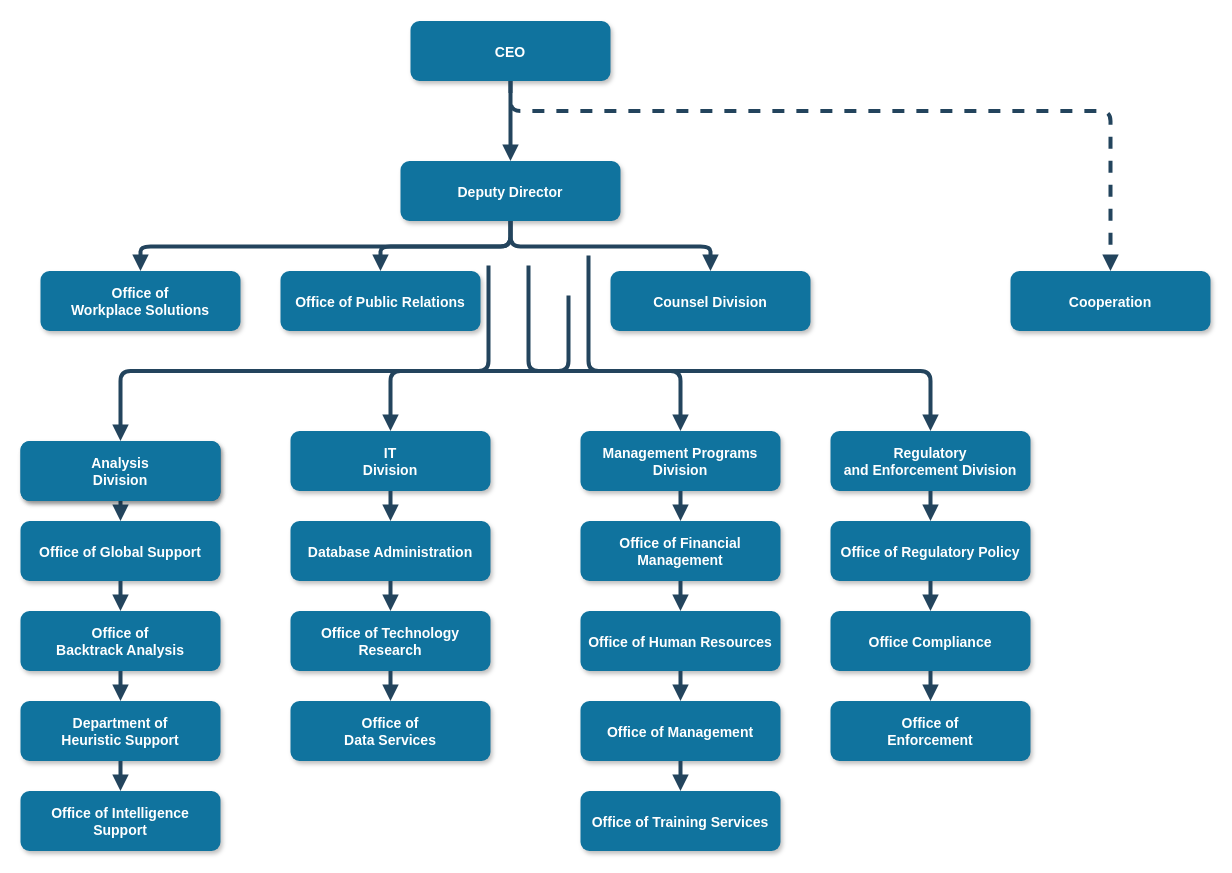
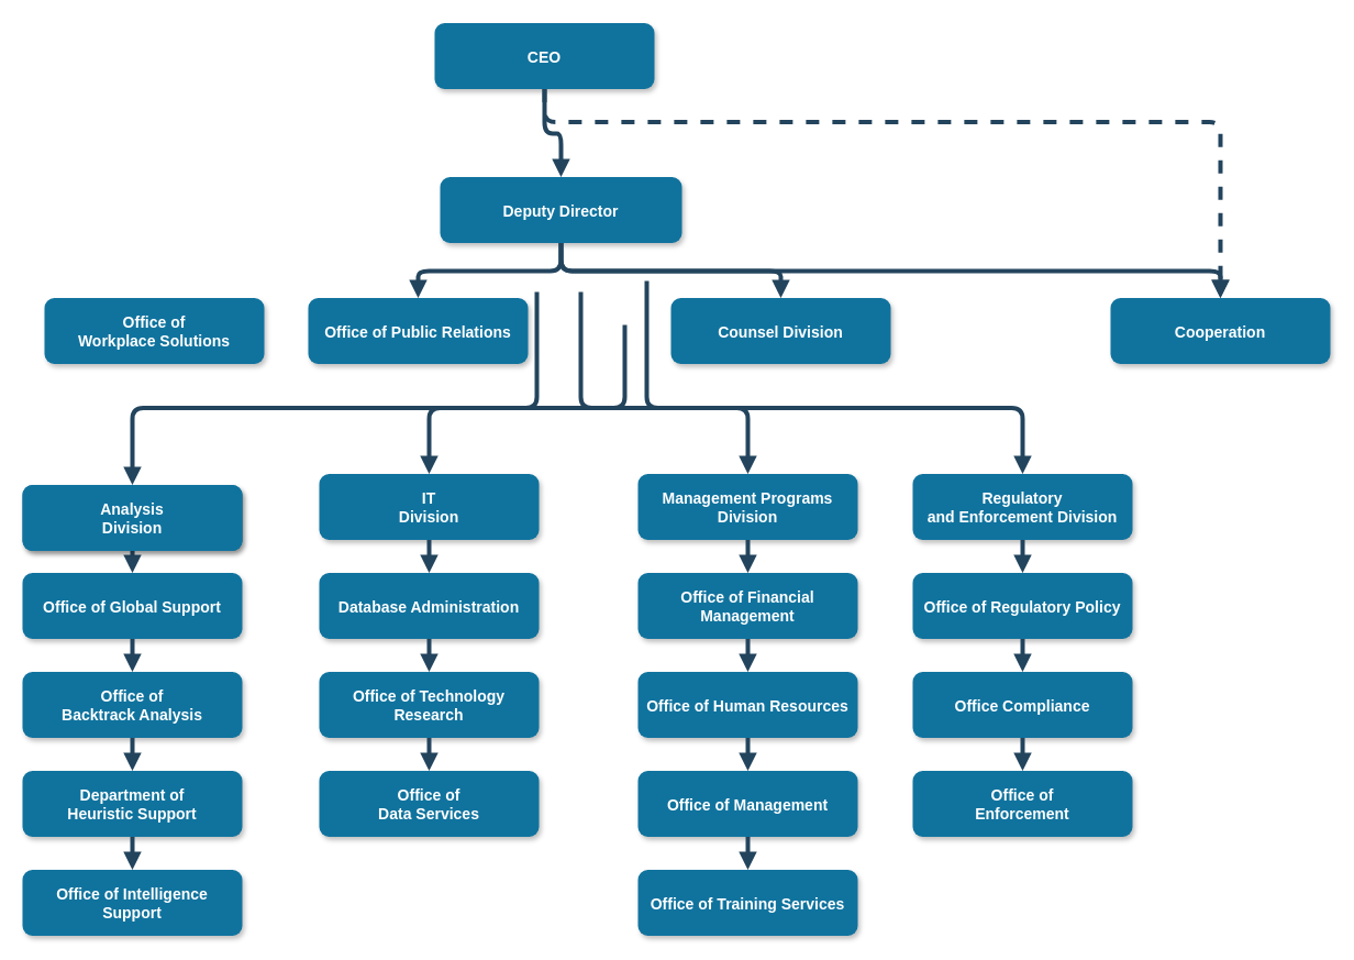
- <mxCell id="2" value="CEO" style="rounded=1;fillColor=#10739E;strokeColor=none;shadow=1;gradientColor=none;fontStyle=1;fontColor=#FFFFFF;fontSize=14;" parent="1" vertex="1"><mxGeometry x="410" y="20.5" width="200" height="60" as="geometry" /></mxCell>
+ <mxCell id="2" value="CEO" style="rounded=1;fillColor=#10739E;strokeColor=none;shadow=1;gradientColor=none;fontStyle=1;fontColor=#FFFFFF;fontSize=14;" parent="1" vertex="1"><mxGeometry x="395" y="20.5" width="200" height="60" as="geometry" /></mxCell>
- <mxCell id="28" value="" style="edgeStyle=elbowEdgeStyle;elbow=vertical;strokeWidth=4;endArrow=block;endFill=1;fontStyle=1;strokeColor=#23445D;" parent="1" source="3" target="4" edge="1"><mxGeometry x="22" y="165.5" width="100" height="100" as="geometry"><mxPoint x="-240" y="80.5" as="sourcePoint" /><mxPoint x="-140" y="-19.5" as="targetPoint" /></mxGeometry></mxCell>
+ <mxCell id="28" value="" style="edgeStyle=elbowEdgeStyle;elbow=vertical;strokeWidth=4;endArrow=block;endFill=1;fontStyle=1;strokeColor=#23445D;" parent="1" source="3" target="7" edge="1"><mxGeometry x="22" y="165.5" width="100" height="100" as="geometry"><mxPoint x="-240" y="80.5" as="sourcePoint" /><mxPoint x="-140" y="-19.5" as="targetPoint" /></mxGeometry></mxCell>
